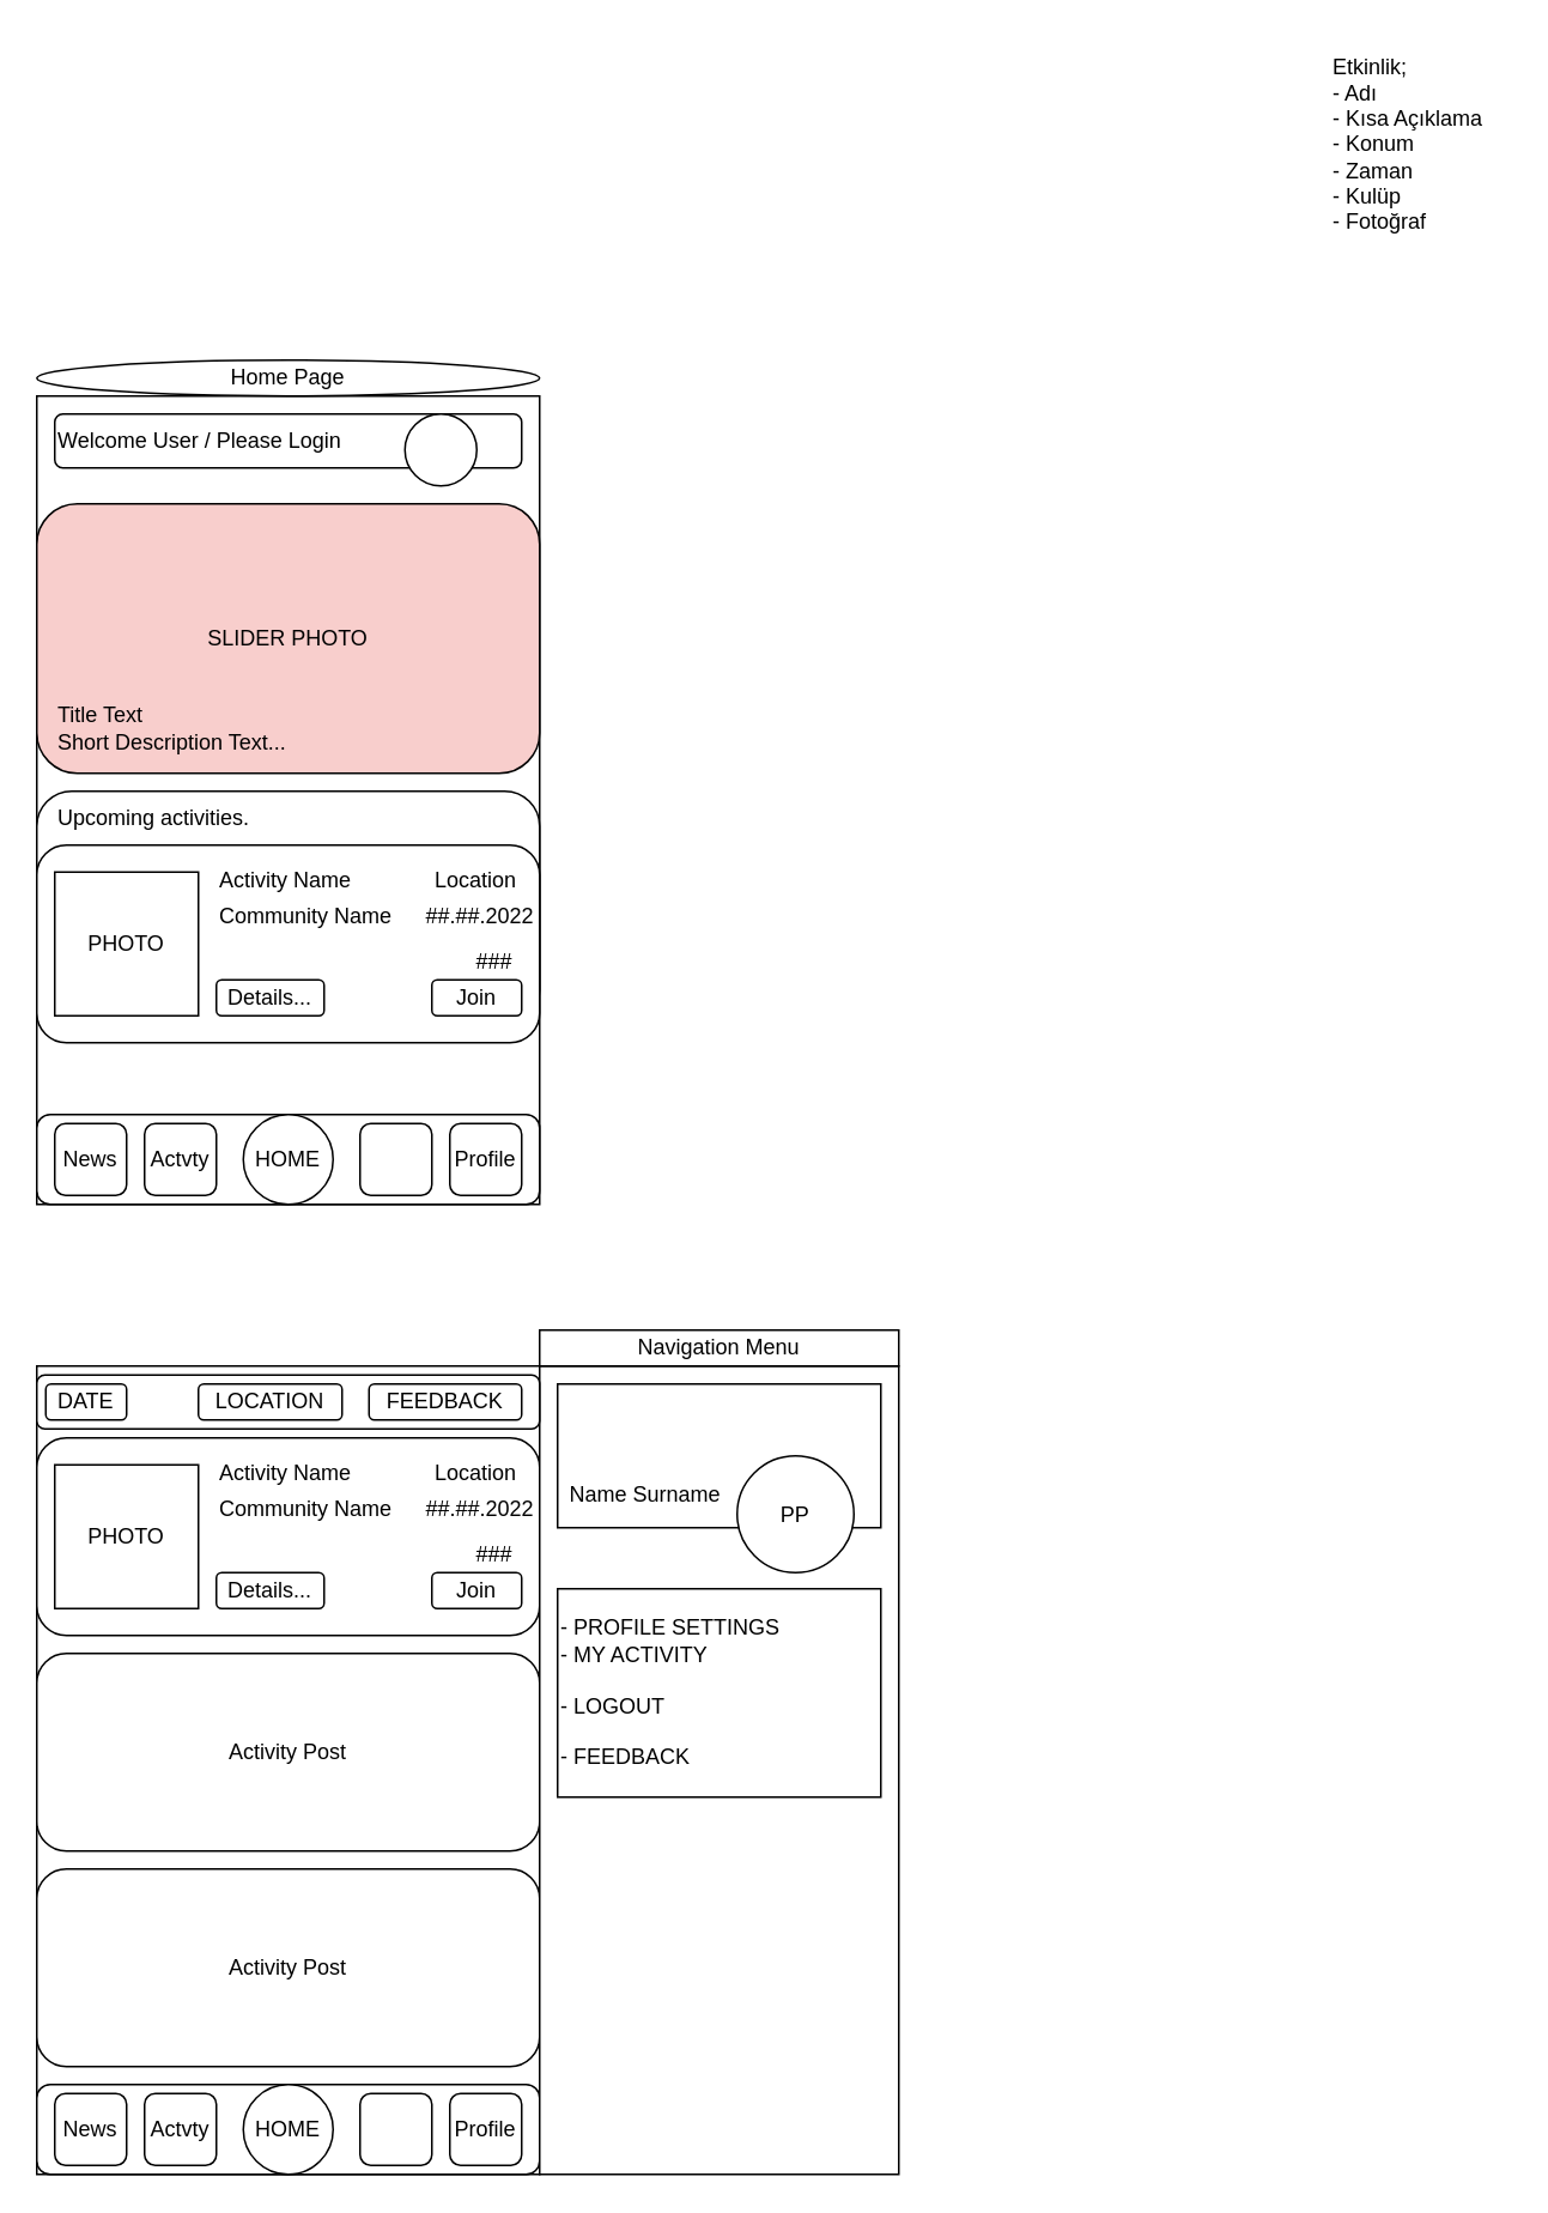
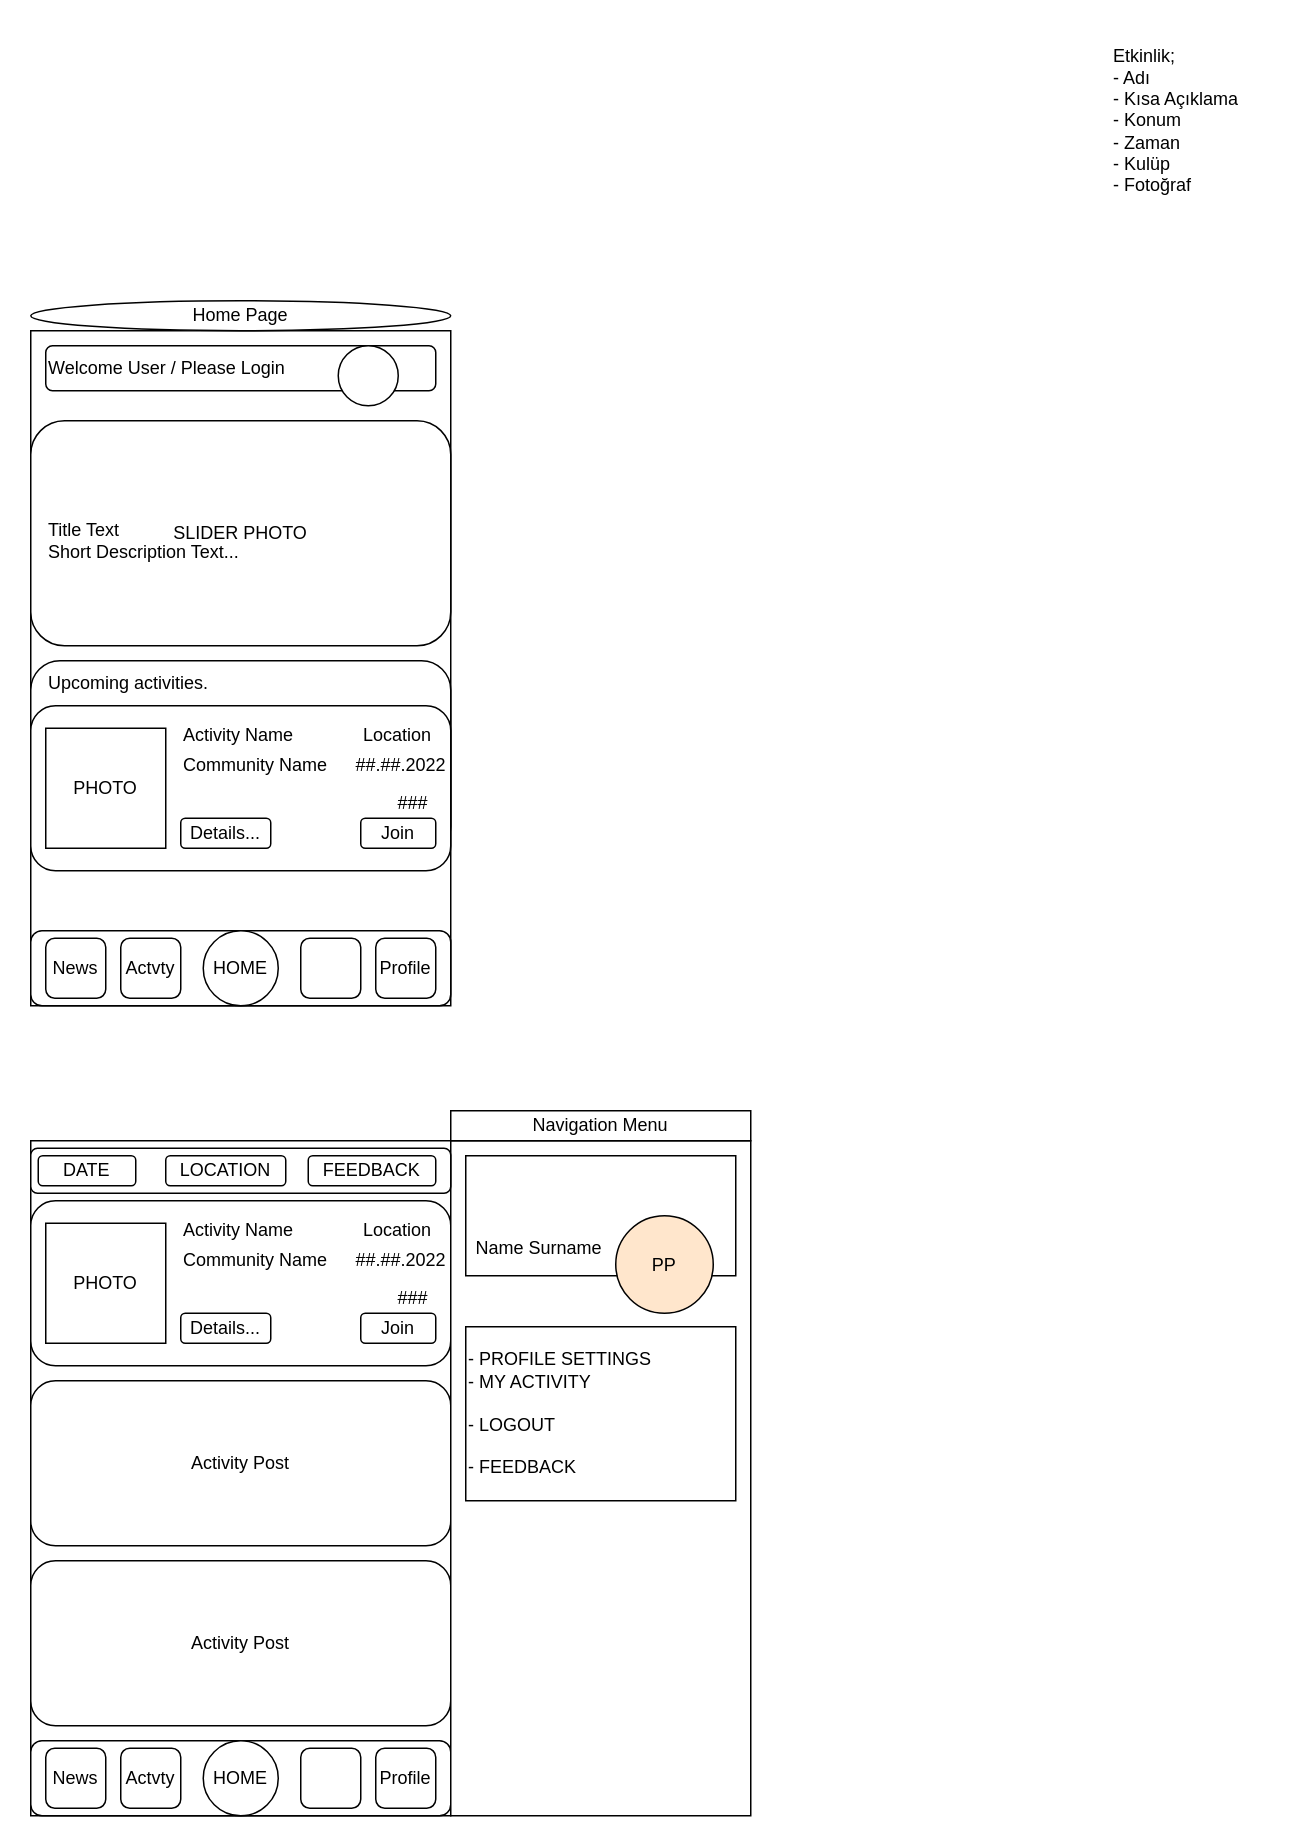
- <mxCell id="39" value="SLIDER PHOTO" style="rounded=1;whiteSpace=wrap;html=1;fillColor=#f8cecc;" vertex="1" parent="1"><mxGeometry x="20" y="280" width="280" height="150" as="geometry" /></mxCell>
+ <mxCell id="39" value="SLIDER PHOTO" style="rounded=1;whiteSpace=wrap;html=1;" vertex="1" parent="1"><mxGeometry x="20" y="280" width="280" height="150" as="geometry" /></mxCell>
- <mxCell id="40" value="Title Text&lt;br&gt;Short Description Text..." style="text;html=1;strokeColor=none;fillColor=none;align=left;verticalAlign=middle;whiteSpace=wrap;rounded=0;" vertex="1" parent="1"><mxGeometry x="30" y="390" width="170" height="30" as="geometry" /></mxCell>
+ <mxCell id="40" value="Title Text&lt;br&gt;Short Description Text..." style="text;html=1;strokeColor=none;fillColor=none;align=left;verticalAlign=middle;whiteSpace=wrap;rounded=0;" vertex="1" parent="1"><mxGeometry x="30" y="345" width="170" height="30" as="geometry" /></mxCell>
- <mxCell id="28" value="DATE" style="rounded=1;whiteSpace=wrap;html=1;" vertex="1" parent="1"><mxGeometry x="25" y="770" width="45" height="20" as="geometry" /></mxCell>
+ <mxCell id="28" value="DATE" style="rounded=1;whiteSpace=wrap;html=1;" vertex="1" parent="1"><mxGeometry x="25" y="770" width="65" height="20" as="geometry" /></mxCell>
- <mxCell id="24" value="PP" style="ellipse;whiteSpace=wrap;html=1;aspect=fixed;" vertex="1" parent="1"><mxGeometry x="410" y="810" width="65" height="65" as="geometry" /></mxCell>
+ <mxCell id="24" value="PP" style="ellipse;whiteSpace=wrap;html=1;aspect=fixed;fillColor=#ffe6cc;" vertex="1" parent="1"><mxGeometry x="410" y="810" width="65" height="65" as="geometry" /></mxCell>
